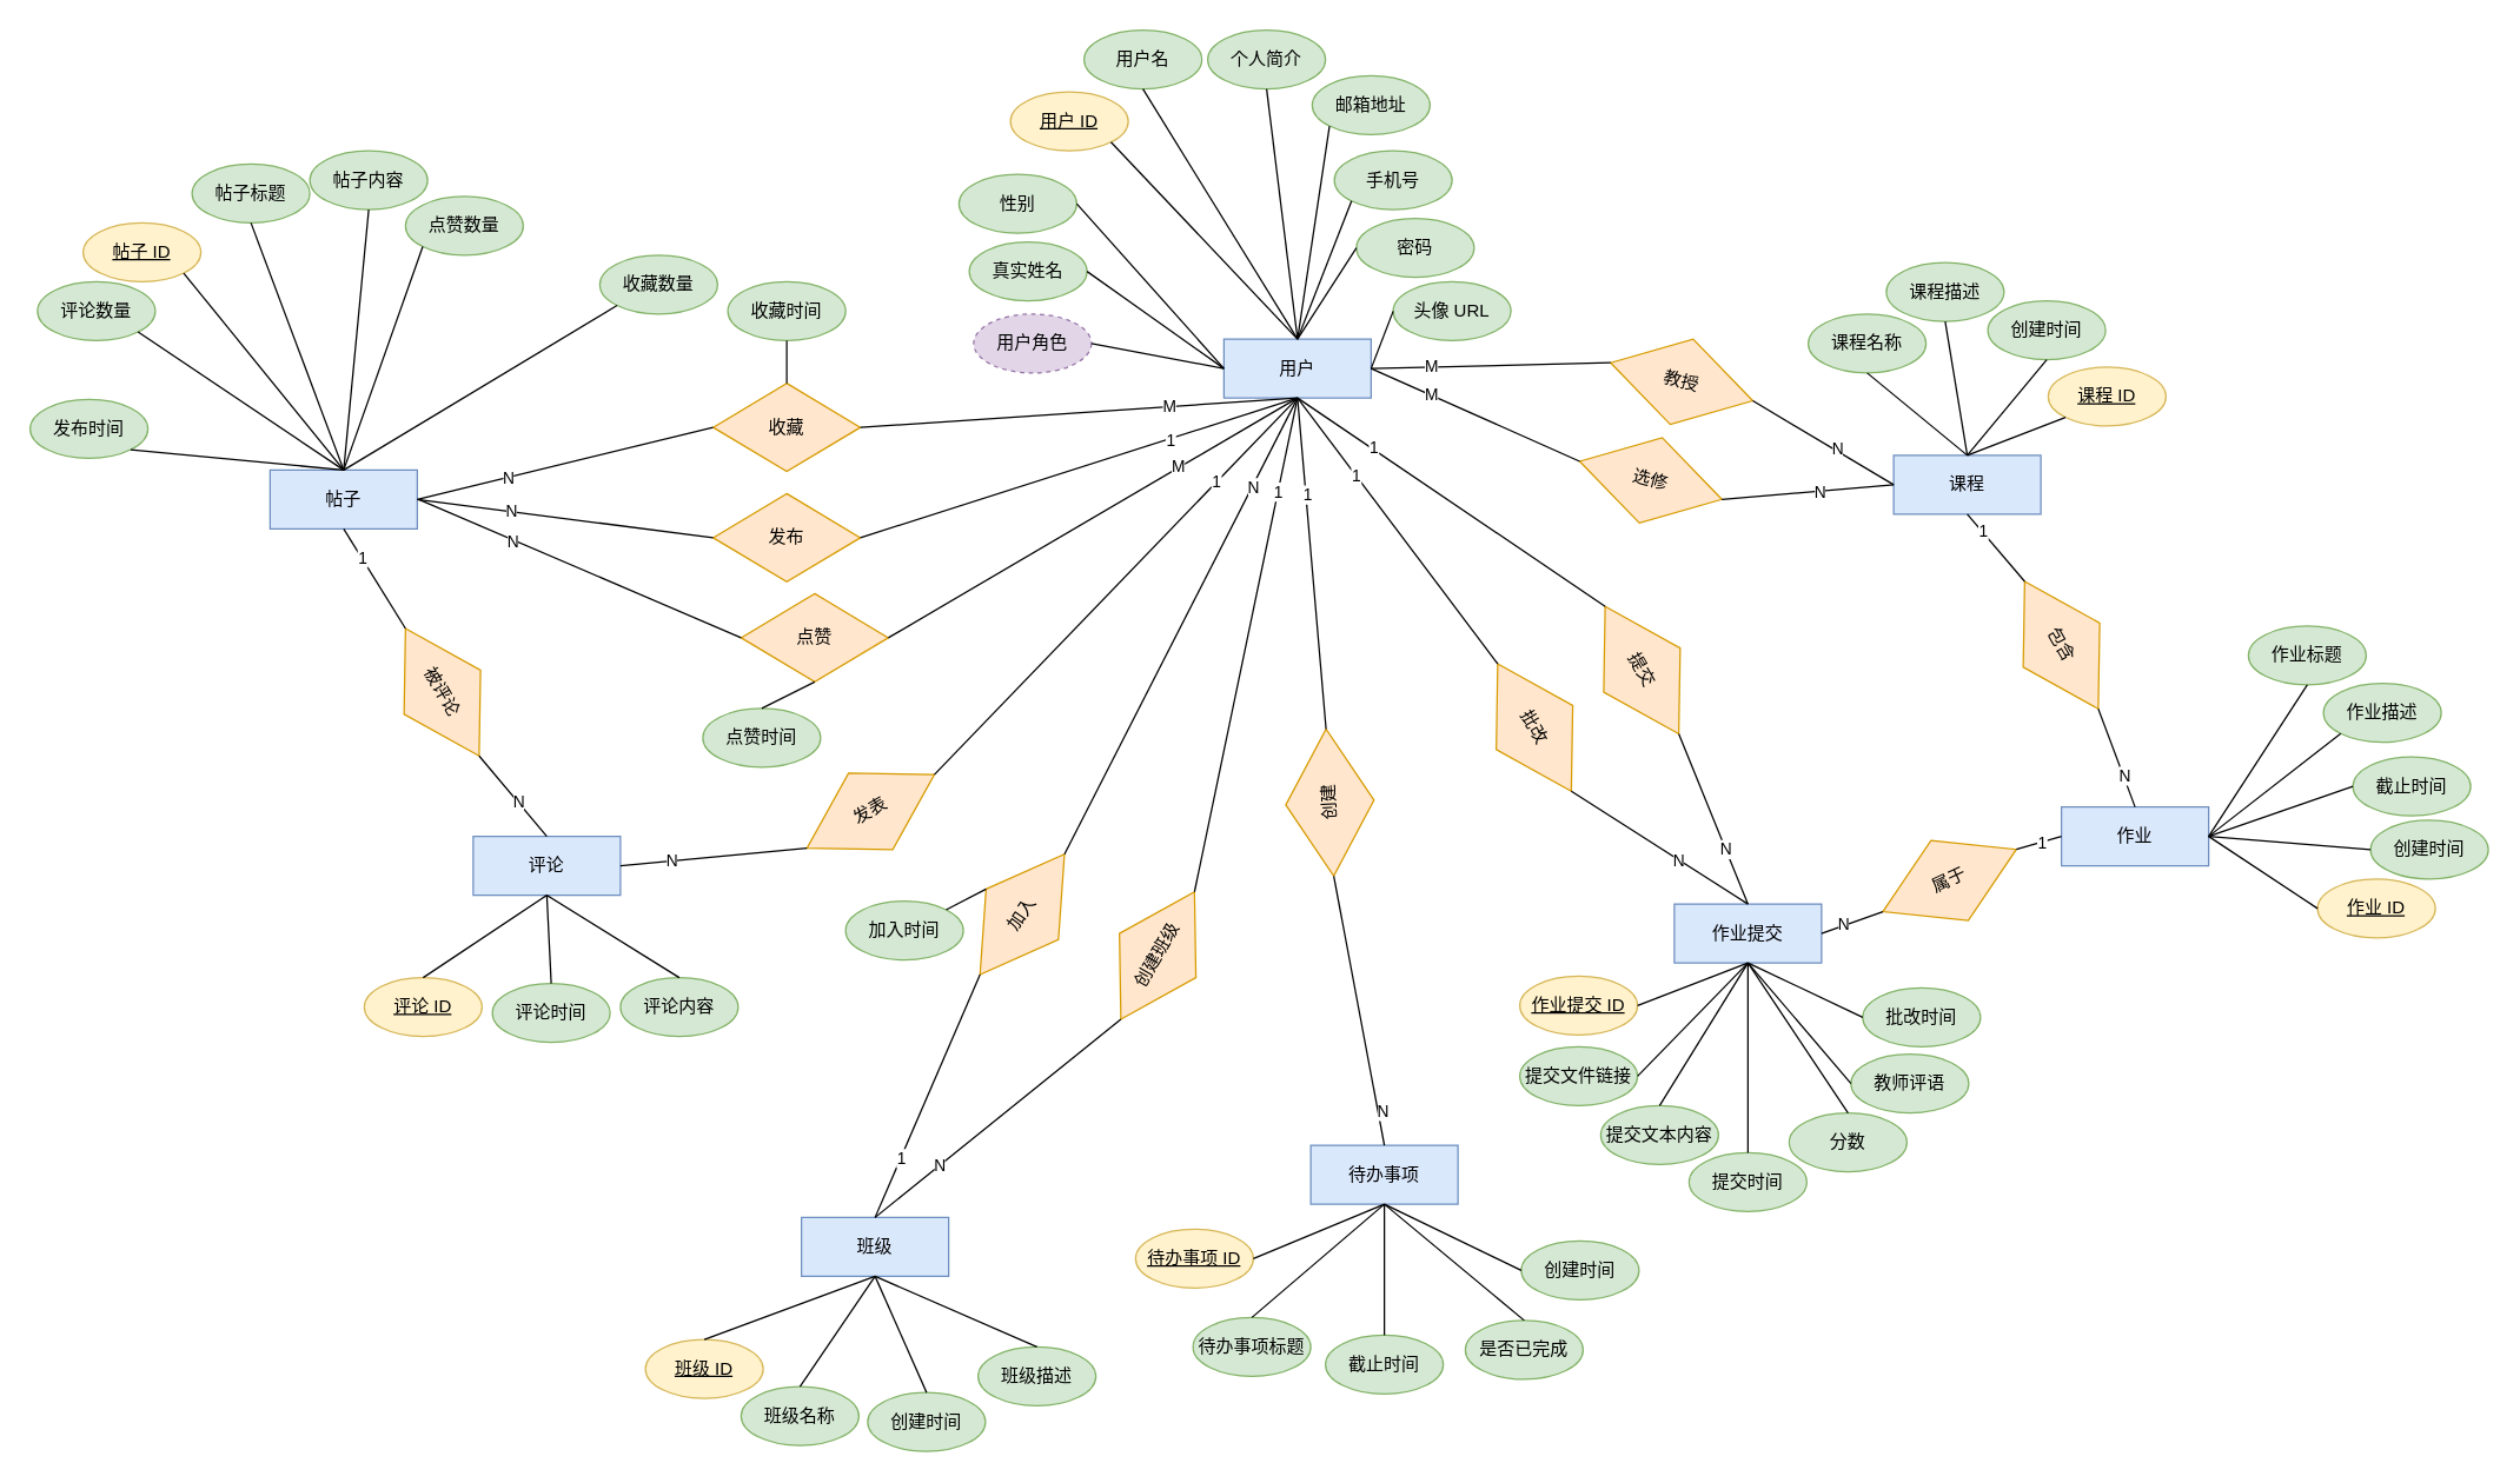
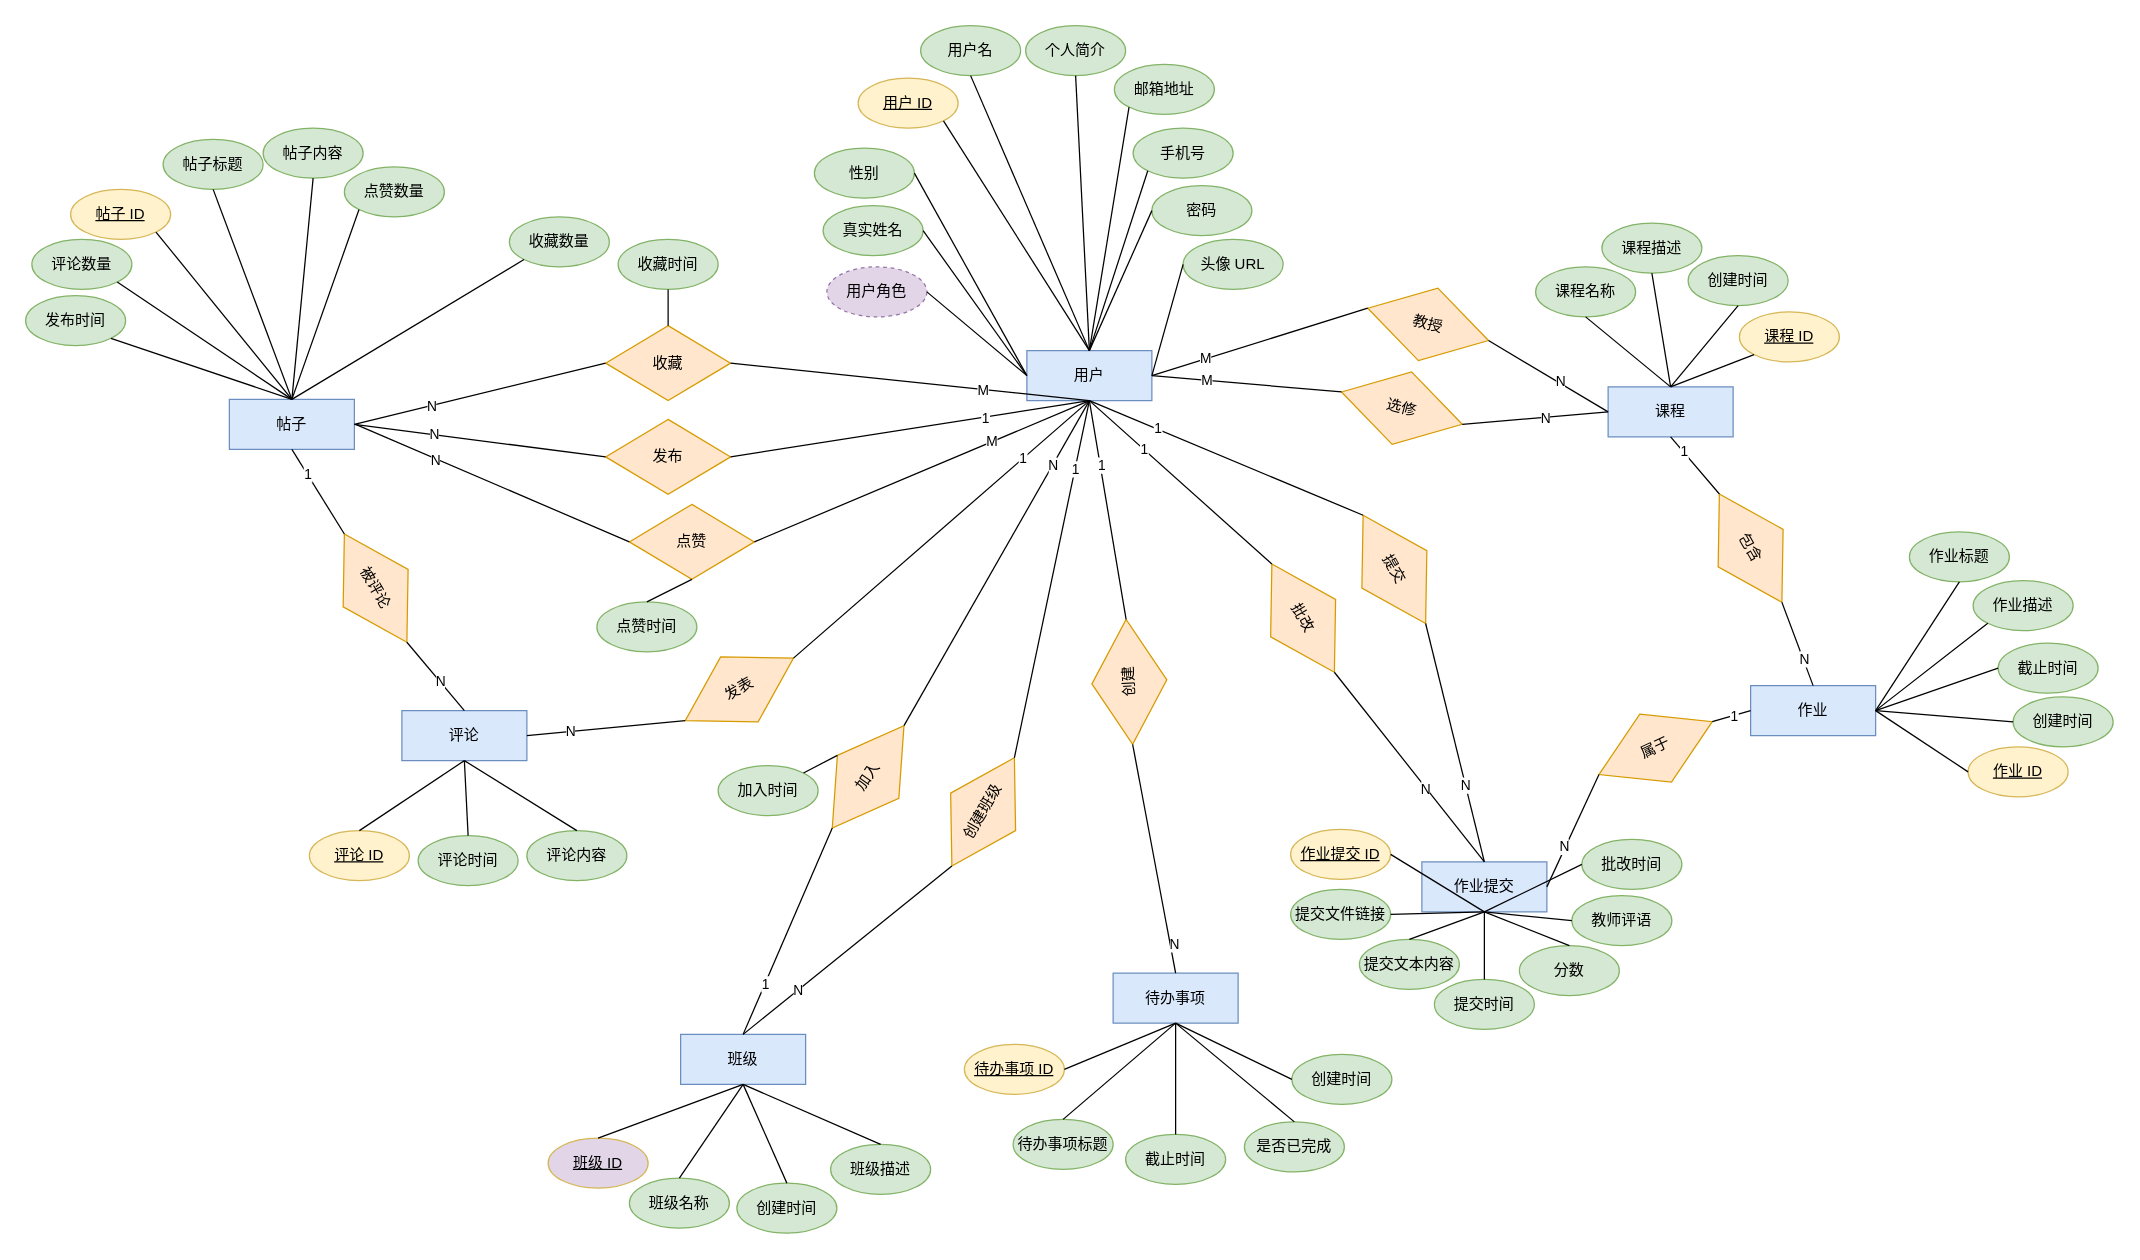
- <mxCell id="2" value="用户" style="whiteSpace=wrap;html=1;align=center;fillColor=#dae8fc;strokeColor=#6c8ebf;" parent="1" vertex="1"><mxGeometry x="831" y="230" width="100" height="40" as="geometry" /></mxCell>
+ <mxCell id="2" value="用户" style="whiteSpace=wrap;html=1;align=center;fillColor=#dae8fc;strokeColor=#6c8ebf;" parent="1" vertex="1"><mxGeometry x="821" y="280" width="100" height="40" as="geometry" /></mxCell>
- <mxCell id="30" value="发布时间" style="ellipse;whiteSpace=wrap;html=1;align=center;fillColor=#d5e8d4;strokeColor=#82b366;" parent="1" vertex="1"><mxGeometry x="20" y="271" width="80" height="40" as="geometry" /></mxCell>
+ <mxCell id="30" value="发布时间" style="ellipse;whiteSpace=wrap;html=1;align=center;fillColor=#d5e8d4;strokeColor=#82b366;" parent="1" vertex="1"><mxGeometry x="20" y="236" width="80" height="40" as="geometry" /></mxCell>
- <mxCell id="65" value="作业提交" style="whiteSpace=wrap;html=1;align=center;fillColor=#dae8fc;strokeColor=#6c8ebf;" parent="1" vertex="1"><mxGeometry x="1137" y="614" width="100" height="40" as="geometry" /></mxCell>
+ <mxCell id="65" value="作业提交" style="whiteSpace=wrap;html=1;align=center;fillColor=#dae8fc;strokeColor=#6c8ebf;" parent="1" vertex="1"><mxGeometry x="1137" y="689" width="100" height="40" as="geometry" /></mxCell>
- <mxCell id="81" value="班级 ID" style="ellipse;whiteSpace=wrap;html=1;align=center;fontStyle=4;fillColor=#fff2cc;strokeColor=#d6b656;" parent="1" vertex="1"><mxGeometry x="438" y="910" width="80" height="40" as="geometry" /></mxCell>
+ <mxCell id="81" value="班级 ID" style="ellipse;whiteSpace=wrap;html=1;align=center;fontStyle=4;fillColor=#e1d5e7;strokeColor=#d6b656;" parent="1" vertex="1"><mxGeometry x="438" y="910" width="80" height="40" as="geometry" /></mxCell>
